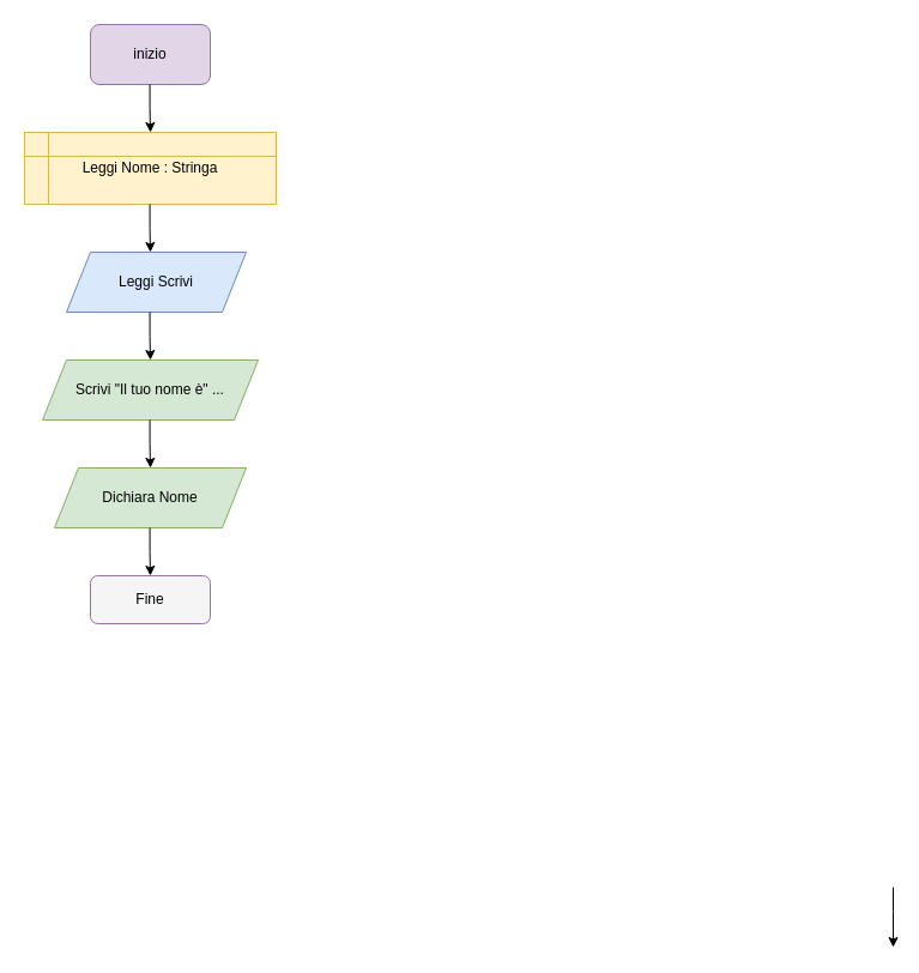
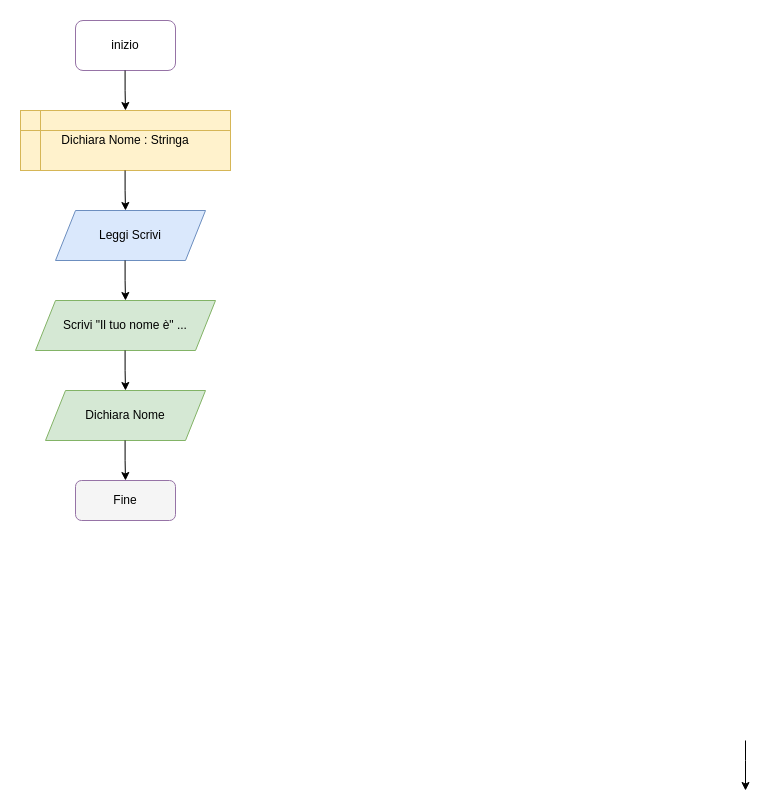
- <mxCell id="2" value="inizio" style="rounded=1;whiteSpace=wrap;html=1;fillColor=#e1d5e7;strokeColor=#9673a6;" vertex="1" parent="1"><mxGeometry x="75" y="20" width="100" height="50" as="geometry" /></mxCell>
+ <mxCell id="2" value="inizio" style="rounded=1;whiteSpace=wrap;html=1;fillColor=#ffffff;strokeColor=#9673a6;" vertex="1" parent="1"><mxGeometry x="75" y="20" width="100" height="50" as="geometry" /></mxCell>
- <mxCell id="3" value="Leggi Nome : Stringa" style="shape=internalStorage;whiteSpace=wrap;html=1;backgroundOutline=1;fillColor=#fff2cc;strokeColor=#d6b656;" vertex="1" parent="1"><mxGeometry x="20" y="110" width="210" height="60" as="geometry" /></mxCell>
+ <mxCell id="3" value="Dichiara Nome : Stringa" style="shape=internalStorage;whiteSpace=wrap;html=1;backgroundOutline=1;fillColor=#fff2cc;strokeColor=#d6b656;" vertex="1" parent="1"><mxGeometry x="20" y="110" width="210" height="60" as="geometry" /></mxCell>
